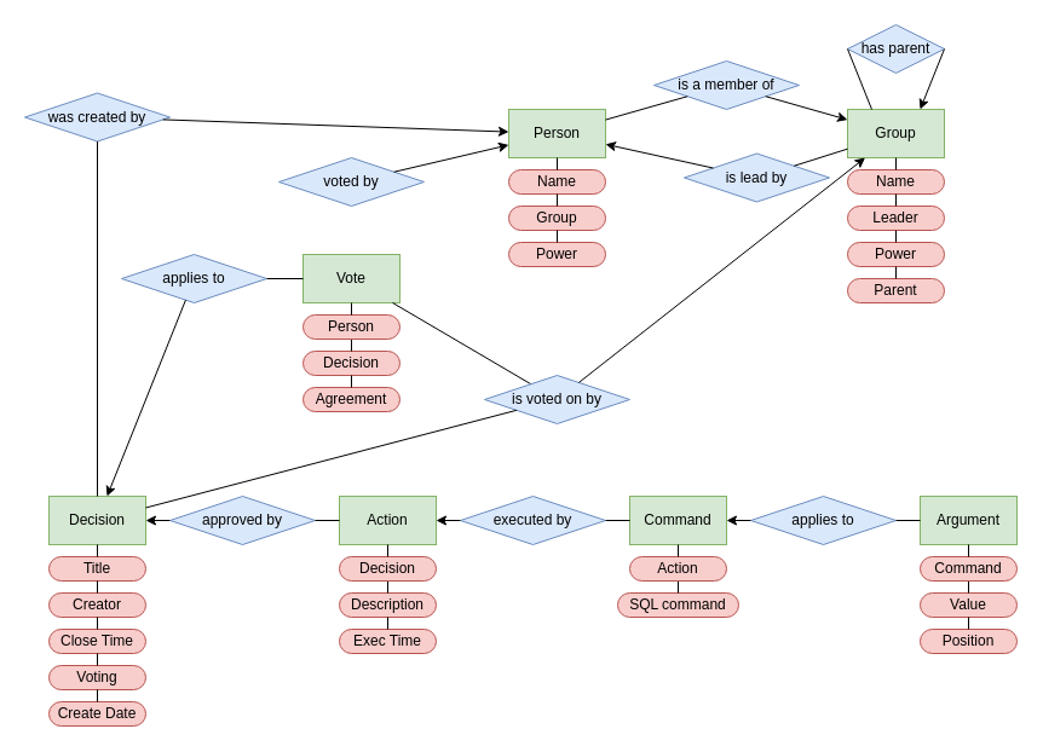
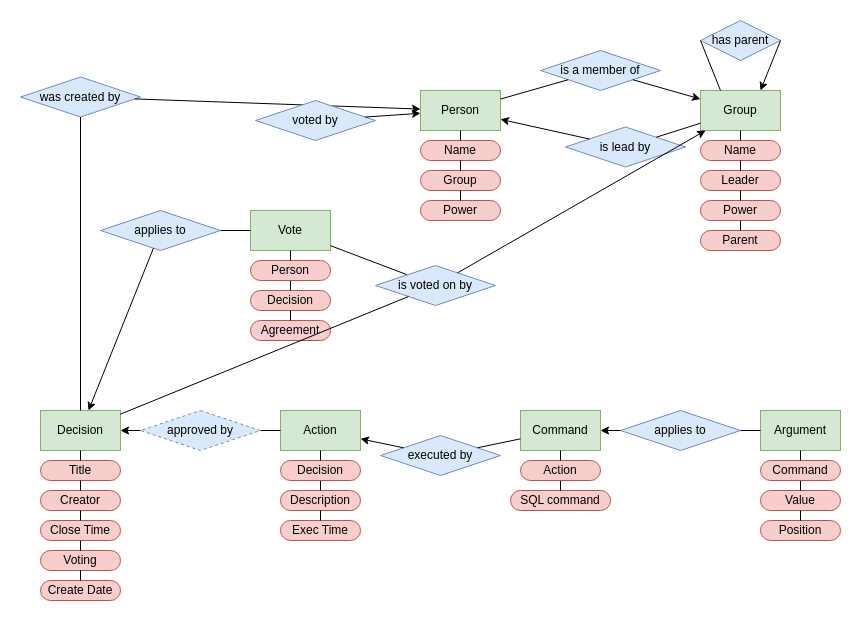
- <mxCell id="73" value="voted by" style="rhombus;whiteSpace=wrap;html=1;fillColor=#dae8fc;strokeColor=#6c8ebf;" parent="1" vertex="1"><mxGeometry x="230" y="130" width="120" height="40" as="geometry" /></mxCell>
+ <mxCell id="73" value="voted by" style="rhombus;whiteSpace=wrap;html=1;fillColor=#dae8fc;strokeColor=#6c8ebf;" parent="1" vertex="1"><mxGeometry x="255" y="100" width="120" height="40" as="geometry" /></mxCell>
- <mxCell id="78" value="is voted on by" style="rhombus;whiteSpace=wrap;html=1;fillColor=#dae8fc;strokeColor=#6c8ebf;" parent="1" vertex="1"><mxGeometry x="400" y="310" width="120" height="40" as="geometry" /></mxCell>
+ <mxCell id="78" value="is voted on by" style="rhombus;whiteSpace=wrap;html=1;fillColor=#dae8fc;strokeColor=#6c8ebf;" parent="1" vertex="1"><mxGeometry x="375" y="265" width="120" height="40" as="geometry" /></mxCell>
- <mxCell id="44" value="approved by" style="rhombus;whiteSpace=wrap;html=1;fillColor=#dae8fc;strokeColor=#6c8ebf;" parent="1" vertex="1"><mxGeometry x="140" y="410" width="120" height="40" as="geometry" /></mxCell>
+ <mxCell id="44" value="approved by" style="rhombus;whiteSpace=wrap;html=1;fillColor=#dae8fc;strokeColor=#6c8ebf;dashed=1;" parent="1" vertex="1"><mxGeometry x="140" y="410" width="120" height="40" as="geometry" /></mxCell>
- <mxCell id="52" value="executed by" style="rhombus;whiteSpace=wrap;html=1;fillColor=#dae8fc;strokeColor=#6c8ebf;" parent="1" vertex="1"><mxGeometry x="380" y="410" width="120" height="40" as="geometry" /></mxCell>
+ <mxCell id="52" value="executed by" style="rhombus;whiteSpace=wrap;html=1;fillColor=#dae8fc;strokeColor=#6c8ebf;" parent="1" vertex="1"><mxGeometry x="380" y="435" width="120" height="40" as="geometry" /></mxCell>
